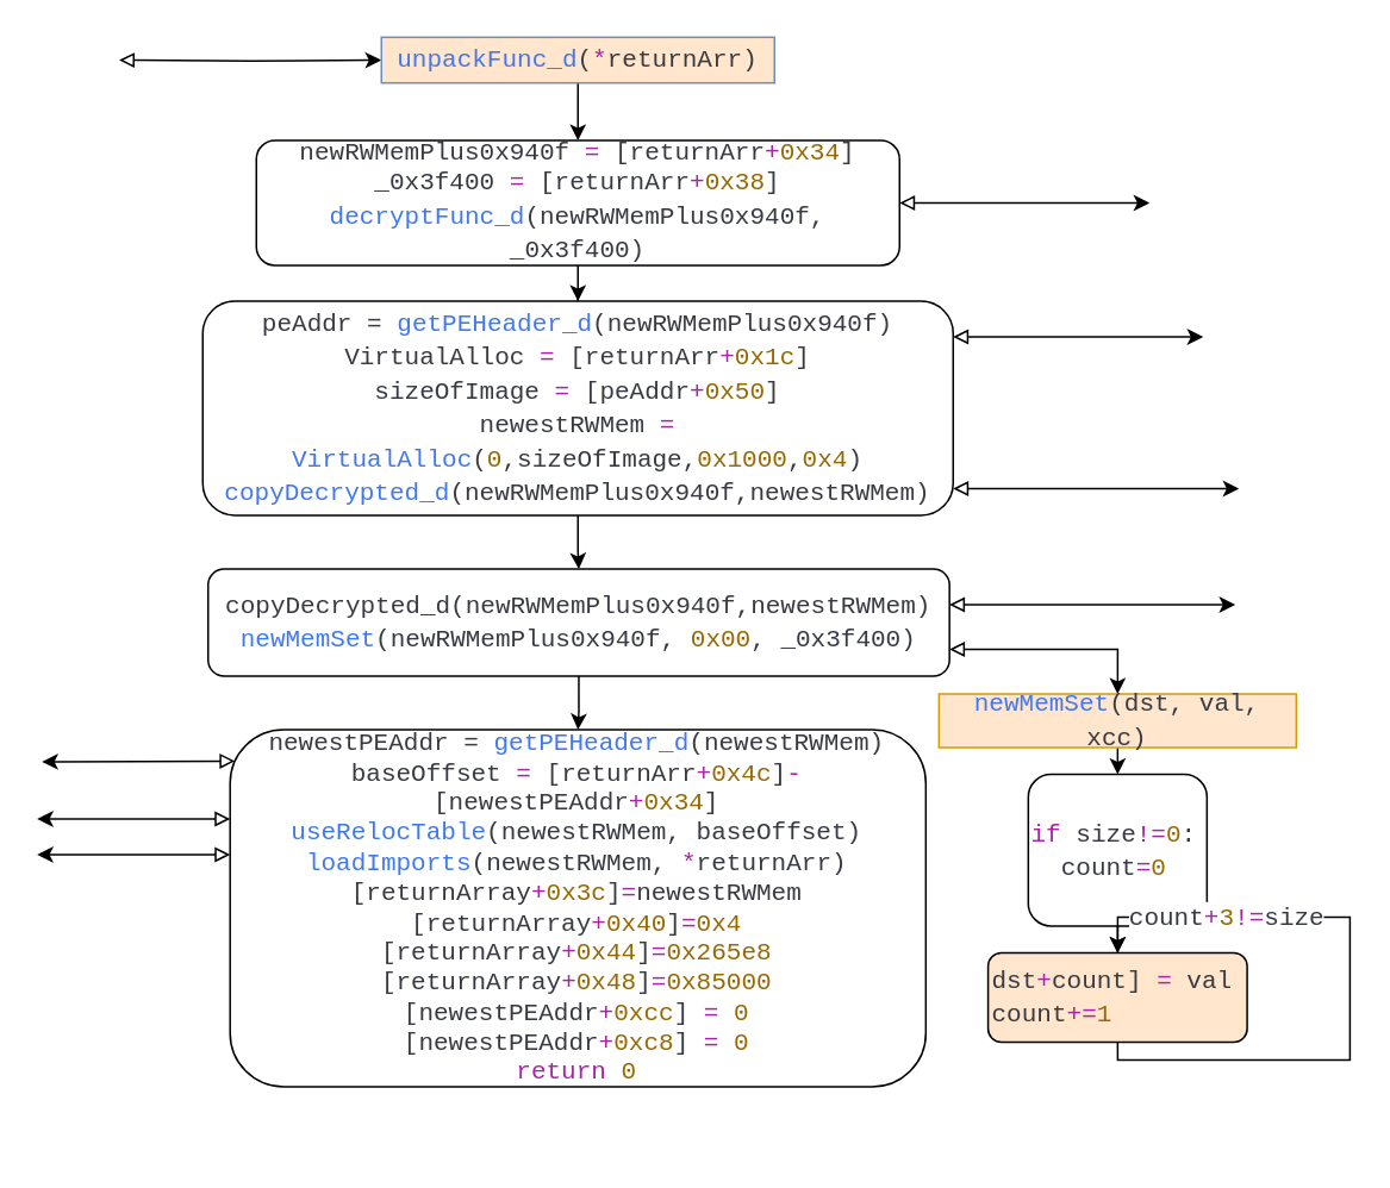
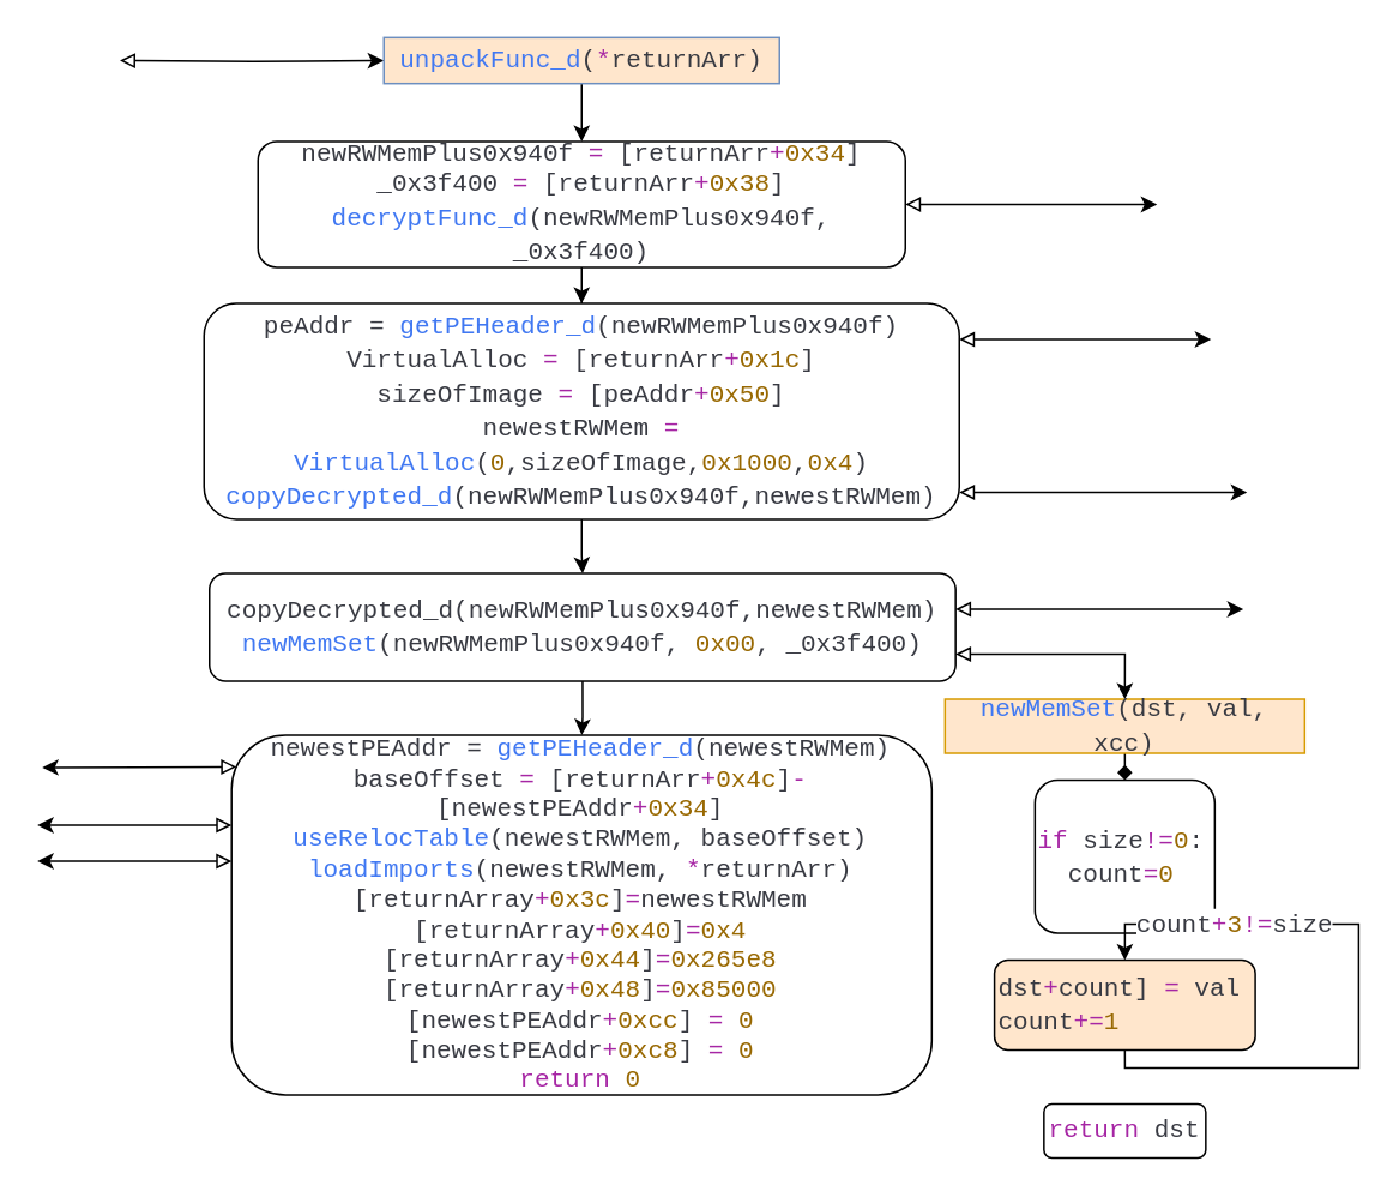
- <mxCell id="26" style="edgeStyle=orthogonalEdgeStyle;rounded=0;orthogonalLoop=1;jettySize=auto;html=1;exitX=0.5;exitY=1;exitDx=0;exitDy=0;entryX=0.5;entryY=0;entryDx=0;entryDy=0;" edge="1" parent="1" source="27" target="18"><mxGeometry relative="1" as="geometry" /></mxCell>
+ <mxCell id="26" style="edgeStyle=orthogonalEdgeStyle;rounded=0;orthogonalLoop=1;jettySize=auto;html=1;exitX=0.5;exitY=1;exitDx=0;exitDy=0;entryX=0.5;entryY=0;entryDx=0;entryDy=0;endArrow=diamond;" edge="1" parent="1" source="27" target="18"><mxGeometry relative="1" as="geometry" /></mxCell>
- <mxCell id="17" value="" style="edgeStyle=orthogonalEdgeStyle;rounded=0;orthogonalLoop=1;jettySize=auto;html=1;" edge="1" parent="1" source="18" target="19"><mxGeometry relative="1" as="geometry" /></mxCell>
+ <mxCell id="22" value="&lt;span style=&quot;border-color: var(--border-color); font-family: Consolas, &amp;quot;Courier New&amp;quot;, monospace; font-size: 14px; font-style: normal; font-variant-ligatures: normal; font-variant-caps: normal; font-weight: 400; letter-spacing: normal; orphans: 2; text-align: left; text-indent: 0px; text-transform: none; widows: 2; word-spacing: 0px; -webkit-text-stroke-width: 0px; text-decoration-thickness: initial; text-decoration-style: initial; text-decoration-color: initial; color: rgb(166, 38, 164);&quot;&gt;return&lt;/span&gt;&lt;span style=&quot;color: rgb(56, 58, 66); font-family: Consolas, &amp;quot;Courier New&amp;quot;, monospace; font-size: 14px; font-style: normal; font-variant-ligatures: normal; font-variant-caps: normal; font-weight: 400; letter-spacing: normal; orphans: 2; text-align: left; text-indent: 0px; text-transform: none; widows: 2; word-spacing: 0px; -webkit-text-stroke-width: 0px; text-decoration-thickness: initial; text-decoration-style: initial; text-decoration-color: initial; float: none; display: inline !important;&quot;&gt;&lt;span&gt;&amp;nbsp;&lt;/span&gt;dst&lt;/span&gt;" style="rounded=1;whiteSpace=wrap;html=1;" vertex="1" parent="1"><mxGeometry x="580.06" y="613" width="90" height="30" as="geometry" /></mxCell>
